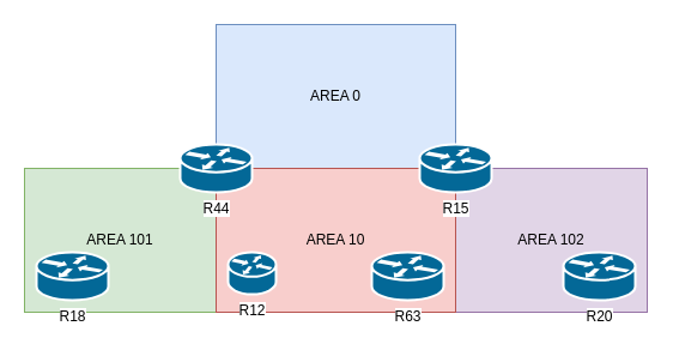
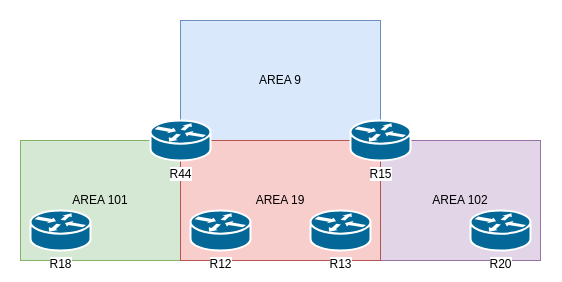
- <mxCell id="12" value="AREA 0" style="text;html=1;strokeColor=none;fillColor=none;align=center;verticalAlign=middle;whiteSpace=wrap;rounded=0;" parent="1" vertex="1"><mxGeometry x="245" y="70" width="70" height="20" as="geometry" /></mxCell>
+ <mxCell id="12" value="AREA 9" style="text;html=1;strokeColor=none;fillColor=none;align=center;verticalAlign=middle;whiteSpace=wrap;rounded=0;" parent="1" vertex="1"><mxGeometry x="245" y="70" width="70" height="20" as="geometry" /></mxCell>
- <mxCell id="13" value="AREA 10" style="text;html=1;strokeColor=none;fillColor=none;align=center;verticalAlign=middle;whiteSpace=wrap;rounded=0;" parent="1" vertex="1"><mxGeometry x="245" y="190" width="70" height="20" as="geometry" /></mxCell>
+ <mxCell id="13" value="AREA 19" style="text;html=1;strokeColor=none;fillColor=none;align=center;verticalAlign=middle;whiteSpace=wrap;rounded=0;" parent="1" vertex="1"><mxGeometry x="245" y="190" width="70" height="20" as="geometry" /></mxCell>
- <mxCell id="10" value="R12" style="shape=mxgraph.cisco.routers.router;html=1;pointerEvents=1;dashed=0;fillColor=#036897;strokeColor=#ffffff;strokeWidth=2;verticalLabelPosition=bottom;verticalAlign=top;align=center;outlineConnect=0;labelBackgroundColor=#ffffff;" parent="1" vertex="1"><mxGeometry x="190" y="210" width="40" height="35" as="geometry" /></mxCell>
+ <mxCell id="10" value="R12" style="shape=mxgraph.cisco.routers.router;html=1;pointerEvents=1;dashed=0;fillColor=#036897;strokeColor=#ffffff;strokeWidth=2;verticalLabelPosition=bottom;verticalAlign=top;align=center;outlineConnect=0;labelBackgroundColor=#ffffff;" parent="1" vertex="1"><mxGeometry x="190" y="210" width="60" height="40" as="geometry" /></mxCell>
- <mxCell id="9" value="R63" style="shape=mxgraph.cisco.routers.router;html=1;pointerEvents=1;dashed=0;fillColor=#036897;strokeColor=#ffffff;strokeWidth=2;verticalLabelPosition=bottom;verticalAlign=top;align=center;outlineConnect=0;labelBackgroundColor=#ffffff;" parent="1" vertex="1"><mxGeometry x="310" y="210" width="60" height="40" as="geometry" /></mxCell>
+ <mxCell id="9" value="R13" style="shape=mxgraph.cisco.routers.router;html=1;pointerEvents=1;dashed=0;fillColor=#036897;strokeColor=#ffffff;strokeWidth=2;verticalLabelPosition=bottom;verticalAlign=top;align=center;outlineConnect=0;labelBackgroundColor=#ffffff;" parent="1" vertex="1"><mxGeometry x="310" y="210" width="60" height="40" as="geometry" /></mxCell>
